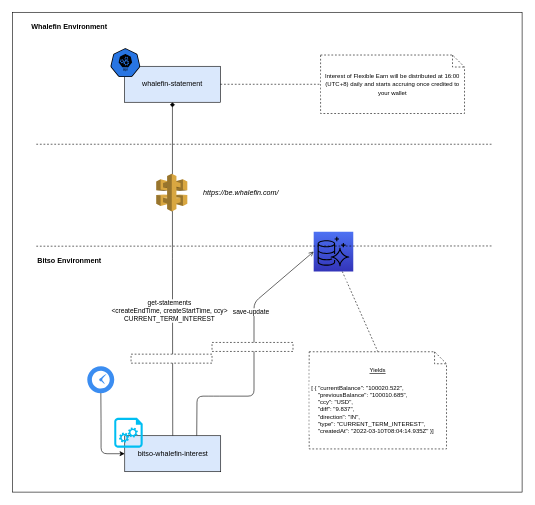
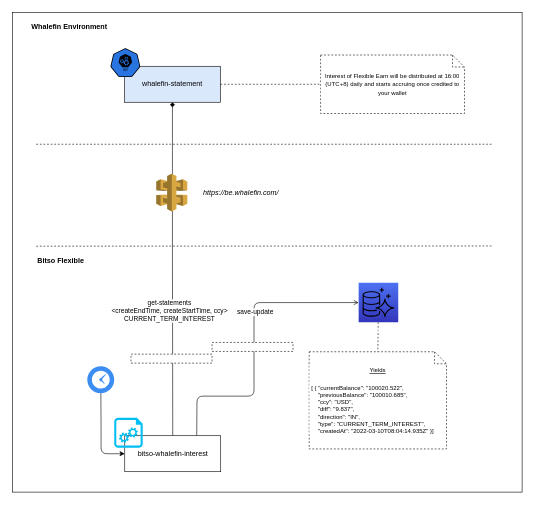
- <mxCell id="4" value="&lt;font color=&quot;#ffffff&quot;&gt;whalefin-interest&lt;/font&gt;" style="sketch=0;points=[[0,0,0],[0.25,0,0],[0.5,0,0],[0.75,0,0],[1,0,0],[0,1,0],[0.25,1,0],[0.5,1,0],[0.75,1,0],[1,1,0],[0,0.25,0],[0,0.5,0],[0,0.75,0],[1,0.25,0],[1,0.5,0],[1,0.75,0]];outlineConnect=0;fontColor=#232F3E;gradientColor=#4D72F3;gradientDirection=north;fillColor=#3334B9;strokeColor=#000000;dashed=0;verticalLabelPosition=bottom;verticalAlign=top;align=center;html=1;fontSize=12;fontStyle=0;aspect=fixed;shape=mxgraph.aws4.resourceIcon;resIcon=mxgraph.aws4.aurora;" parent="1" vertex="1"><mxGeometry x="522.5" y="385.98" width="66" height="66" as="geometry" /></mxCell>
+ <mxCell id="4" value="&lt;font color=&quot;#ffffff&quot;&gt;whalefin-interest&lt;/font&gt;" style="sketch=0;points=[[0,0,0],[0.25,0,0],[0.5,0,0],[0.75,0,0],[1,0,0],[0,1,0],[0.25,1,0],[0.5,1,0],[0.75,1,0],[1,1,0],[0,0.25,0],[0,0.5,0],[0,0.75,0],[1,0.25,0],[1,0.5,0],[1,0.75,0]];outlineConnect=0;fontColor=#232F3E;gradientColor=#4D72F3;gradientDirection=north;fillColor=#3334B9;strokeColor=#000000;dashed=0;verticalLabelPosition=bottom;verticalAlign=top;align=center;html=1;fontSize=12;fontStyle=0;aspect=fixed;shape=mxgraph.aws4.resourceIcon;resIcon=mxgraph.aws4.aurora;" parent="1" vertex="1"><mxGeometry x="597.5" y="470.98" width="66" height="66" as="geometry" /></mxCell>
- <mxCell id="27" value="&lt;span style=&quot;font-family: &amp;#34;helvetica&amp;#34; ; font-size: 12px ; font-style: normal ; letter-spacing: normal ; text-align: center ; text-indent: 0px ; text-transform: none ; word-spacing: 0px ; display: inline ; float: none ; background-color: rgb(255 , 255 , 255)&quot;&gt;&lt;b&gt;Bitso Environment&lt;/b&gt;&lt;/span&gt;" style="text;whiteSpace=wrap;html=1;" parent="1" vertex="1"><mxGeometry x="59.997" y="420.001" width="137" height="28" as="geometry" /></mxCell>
+ <mxCell id="27" value="&lt;span style=&quot;font-family: &amp;#34;helvetica&amp;#34; ; font-size: 12px ; font-style: normal ; letter-spacing: normal ; text-align: center ; text-indent: 0px ; text-transform: none ; word-spacing: 0px ; display: inline ; float: none ; background-color: rgb(255 , 255 , 255)&quot;&gt;&lt;b&gt;Bitso Flexible&lt;/b&gt;&lt;/span&gt;" style="text;whiteSpace=wrap;html=1;" parent="1" vertex="1"><mxGeometry x="59.997" y="420.001" width="137" height="28" as="geometry" /></mxCell>
- <mxCell id="23" value="bitso-whalefin-interest" style="rounded=0;whiteSpace=wrap;html=1;fillColor=#dae8fc;" parent="22" vertex="1"><mxGeometry x="17.5" y="30" width="160" height="60" as="geometry" /></mxCell>
+ <mxCell id="23" value="bitso-whalefin-interest" style="rounded=0;whiteSpace=wrap;html=1;" parent="22" vertex="1"><mxGeometry x="17.5" y="30" width="160" height="60" as="geometry" /></mxCell>
